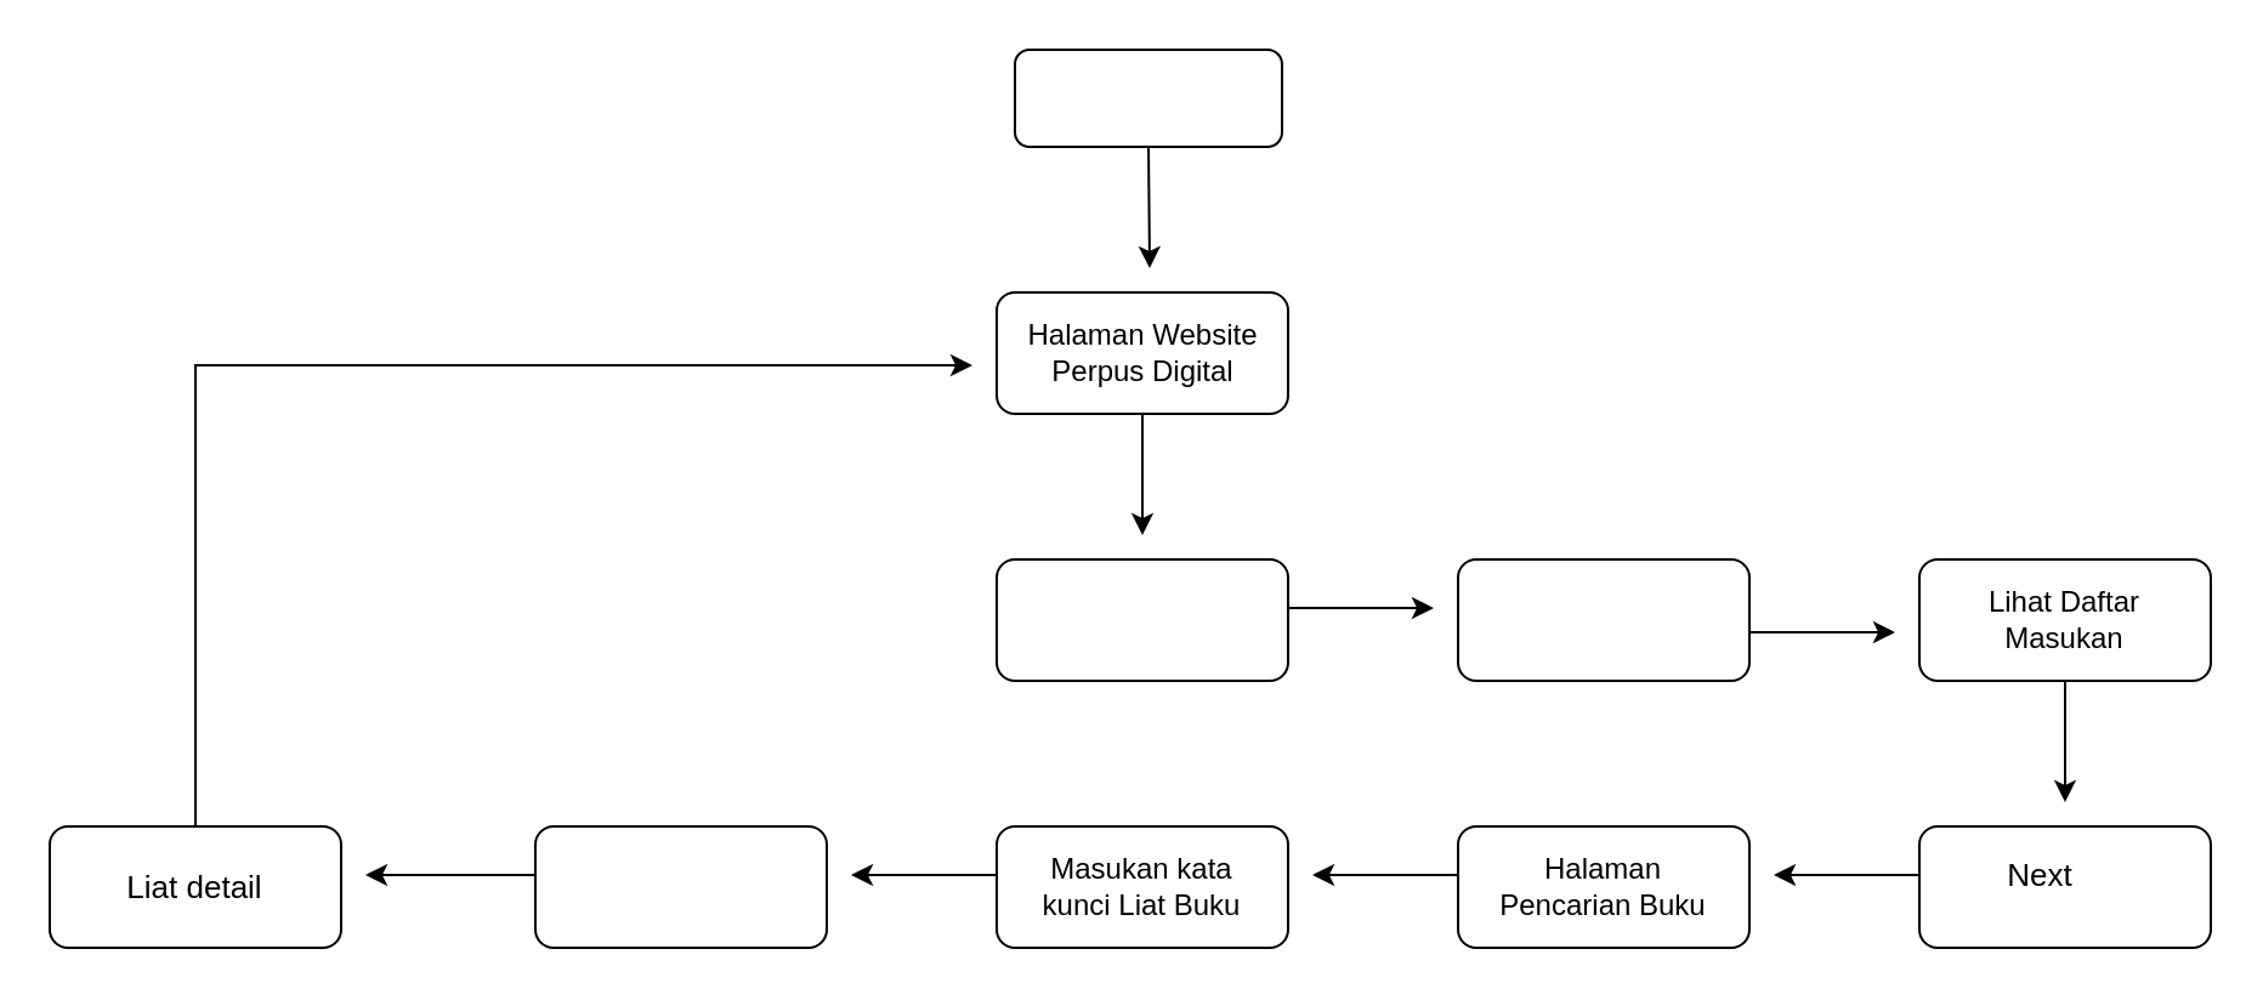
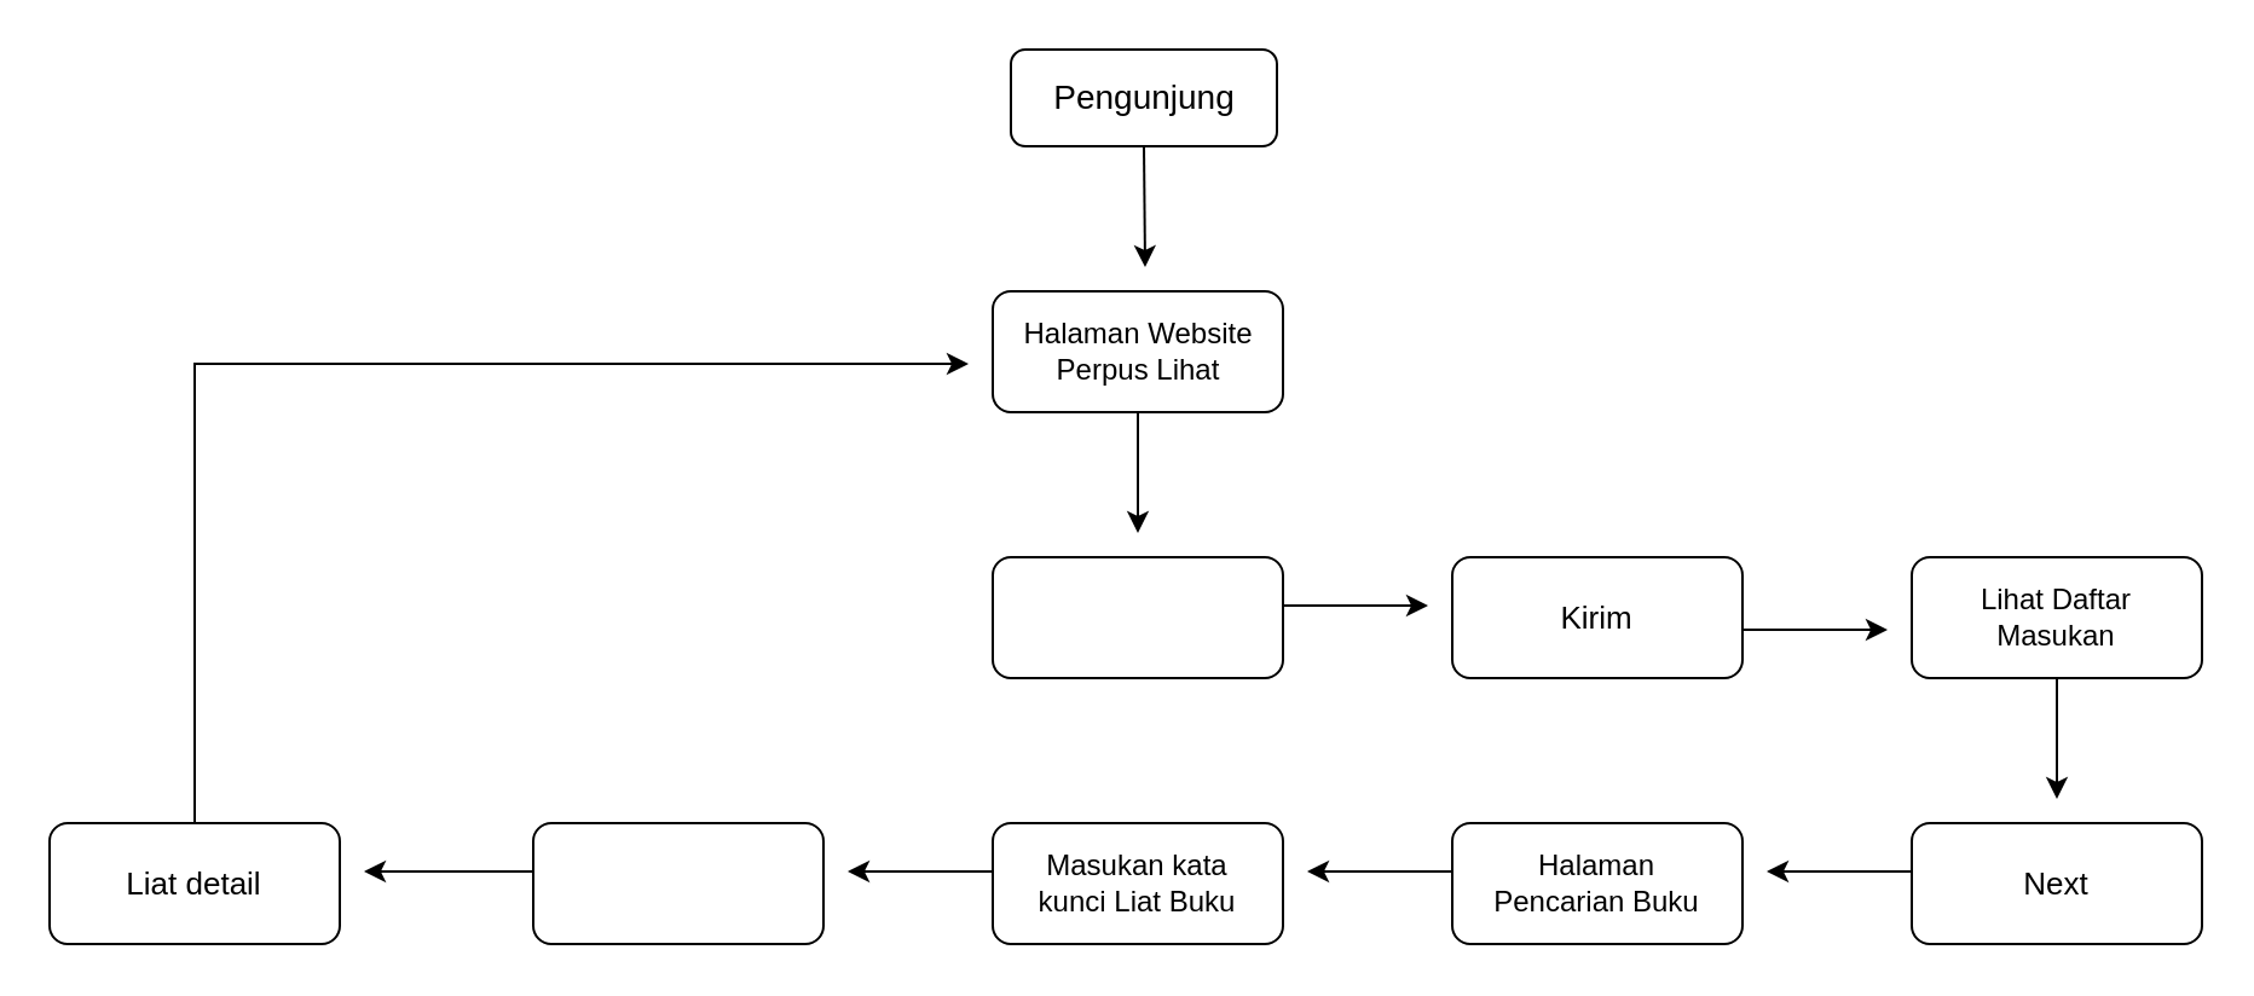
+ <mxCell id="3" value="Pengunjung" style="text;html=1;strokeColor=none;fillColor=none;align=center;verticalAlign=middle;whiteSpace=wrap;rounded=0;fontSize=14;" vertex="1" parent="1"><mxGeometry x="442.5" y="25" width="60" height="30" as="geometry" /></mxCell>
- <mxCell id="6" value="Halaman Website Perpus Digital" style="text;html=1;strokeColor=none;fillColor=none;align=center;verticalAlign=middle;whiteSpace=wrap;rounded=0;" vertex="1" parent="1"><mxGeometry x="417.5" y="127.5" width="105" height="35" as="geometry" /></mxCell>
+ <mxCell id="6" value="Halaman Website Perpus Lihat" style="text;html=1;strokeColor=none;fillColor=none;align=center;verticalAlign=middle;whiteSpace=wrap;rounded=0;" vertex="1" parent="1"><mxGeometry x="417.5" y="127.5" width="105" height="35" as="geometry" /></mxCell>
+ <mxCell id="11" value="Kirim" style="text;html=1;strokeColor=none;fillColor=none;align=center;verticalAlign=middle;whiteSpace=wrap;rounded=0;fontSize=13;" vertex="1" parent="1"><mxGeometry x="630" y="240" width="60" height="30" as="geometry" /></mxCell>
- <mxCell id="17" value="Next" style="text;html=1;strokeColor=none;fillColor=none;align=center;verticalAlign=middle;whiteSpace=wrap;rounded=0;fontSize=13;" vertex="1" parent="1"><mxGeometry x="810" y="345" width="60" height="30" as="geometry" /></mxCell>
+ <mxCell id="17" value="Next" style="text;html=1;strokeColor=none;fillColor=none;align=center;verticalAlign=middle;whiteSpace=wrap;rounded=0;fontSize=13;" vertex="1" parent="1"><mxGeometry x="820" y="350" width="60" height="30" as="geometry" /></mxCell>
